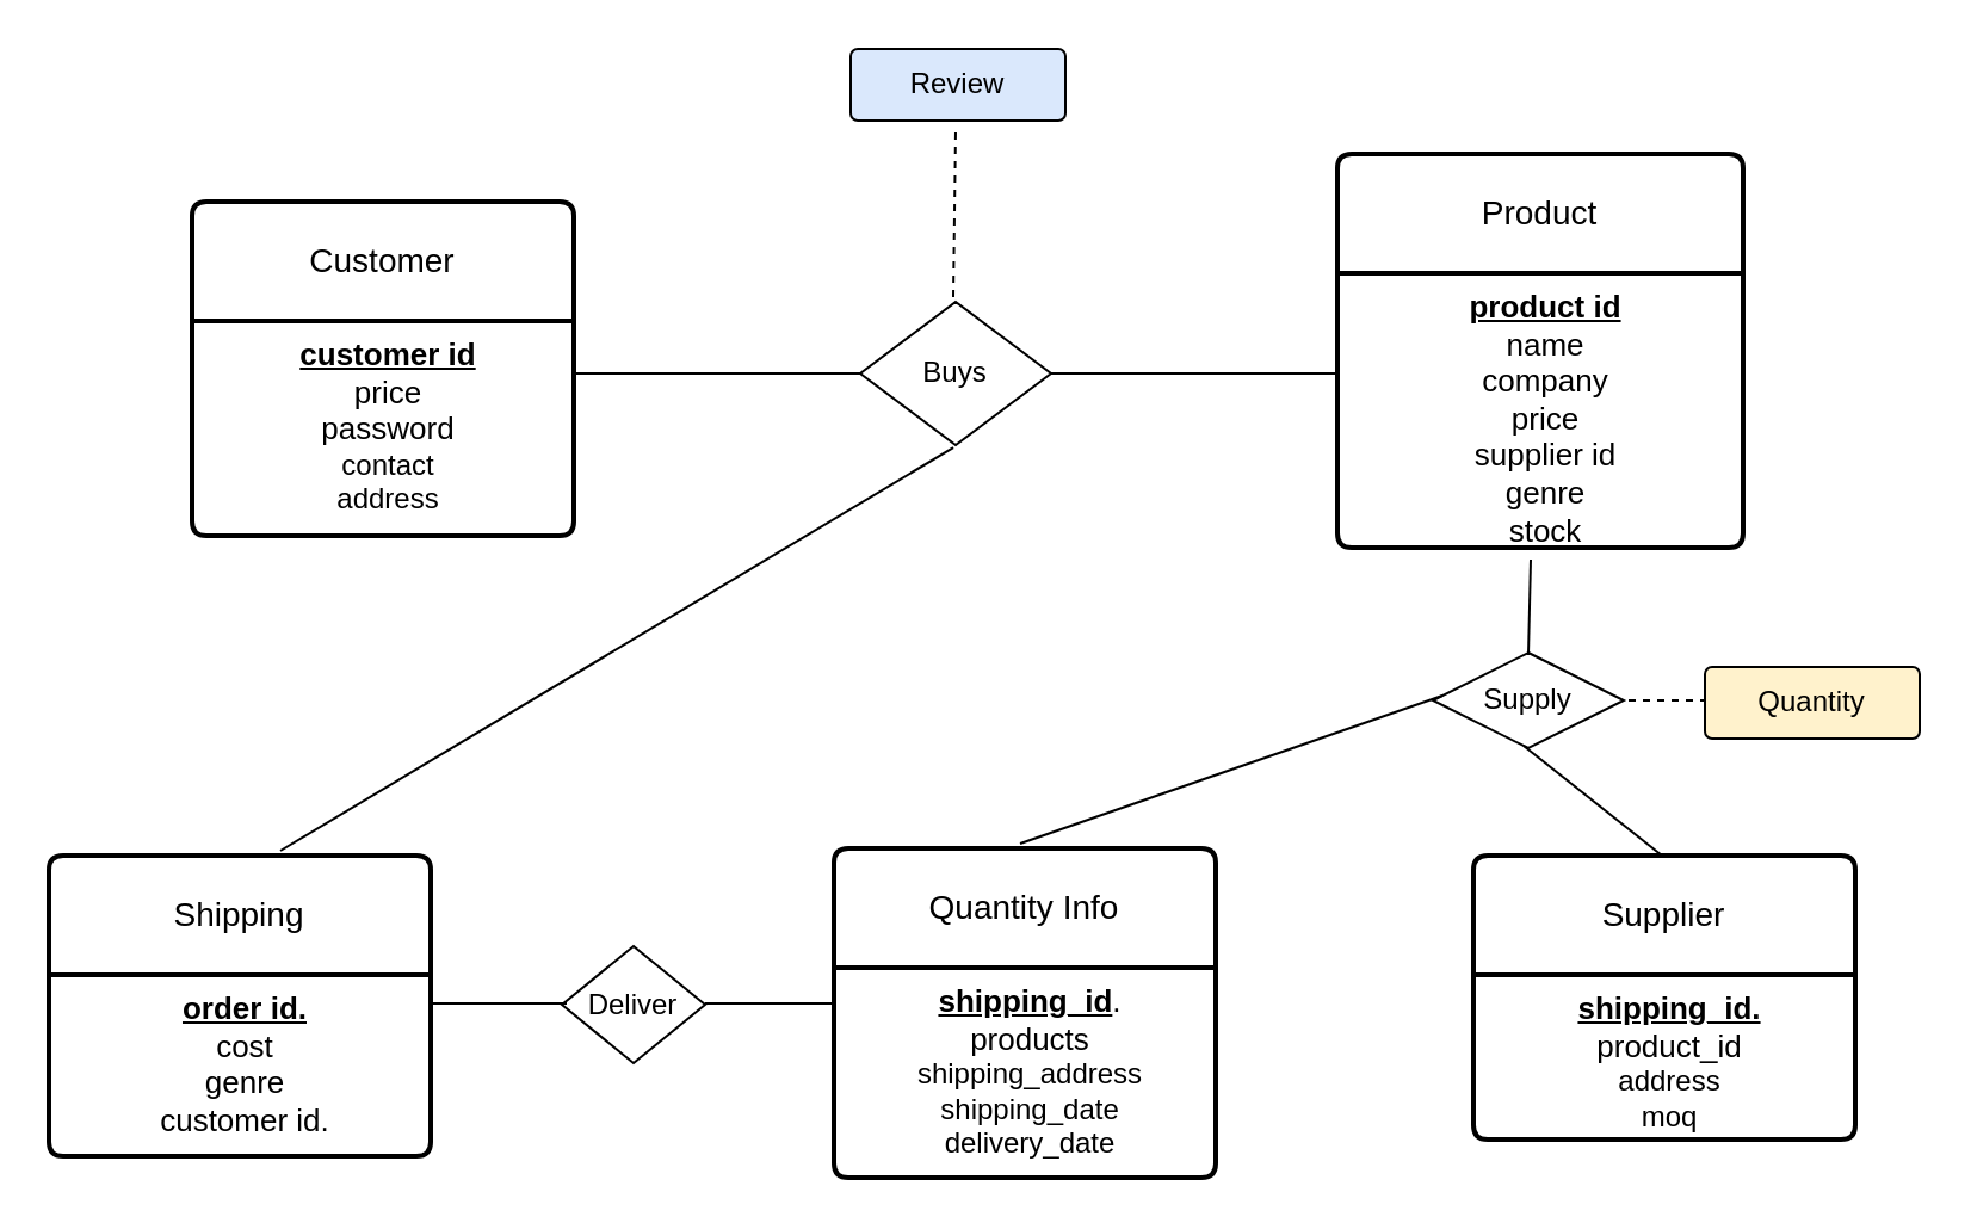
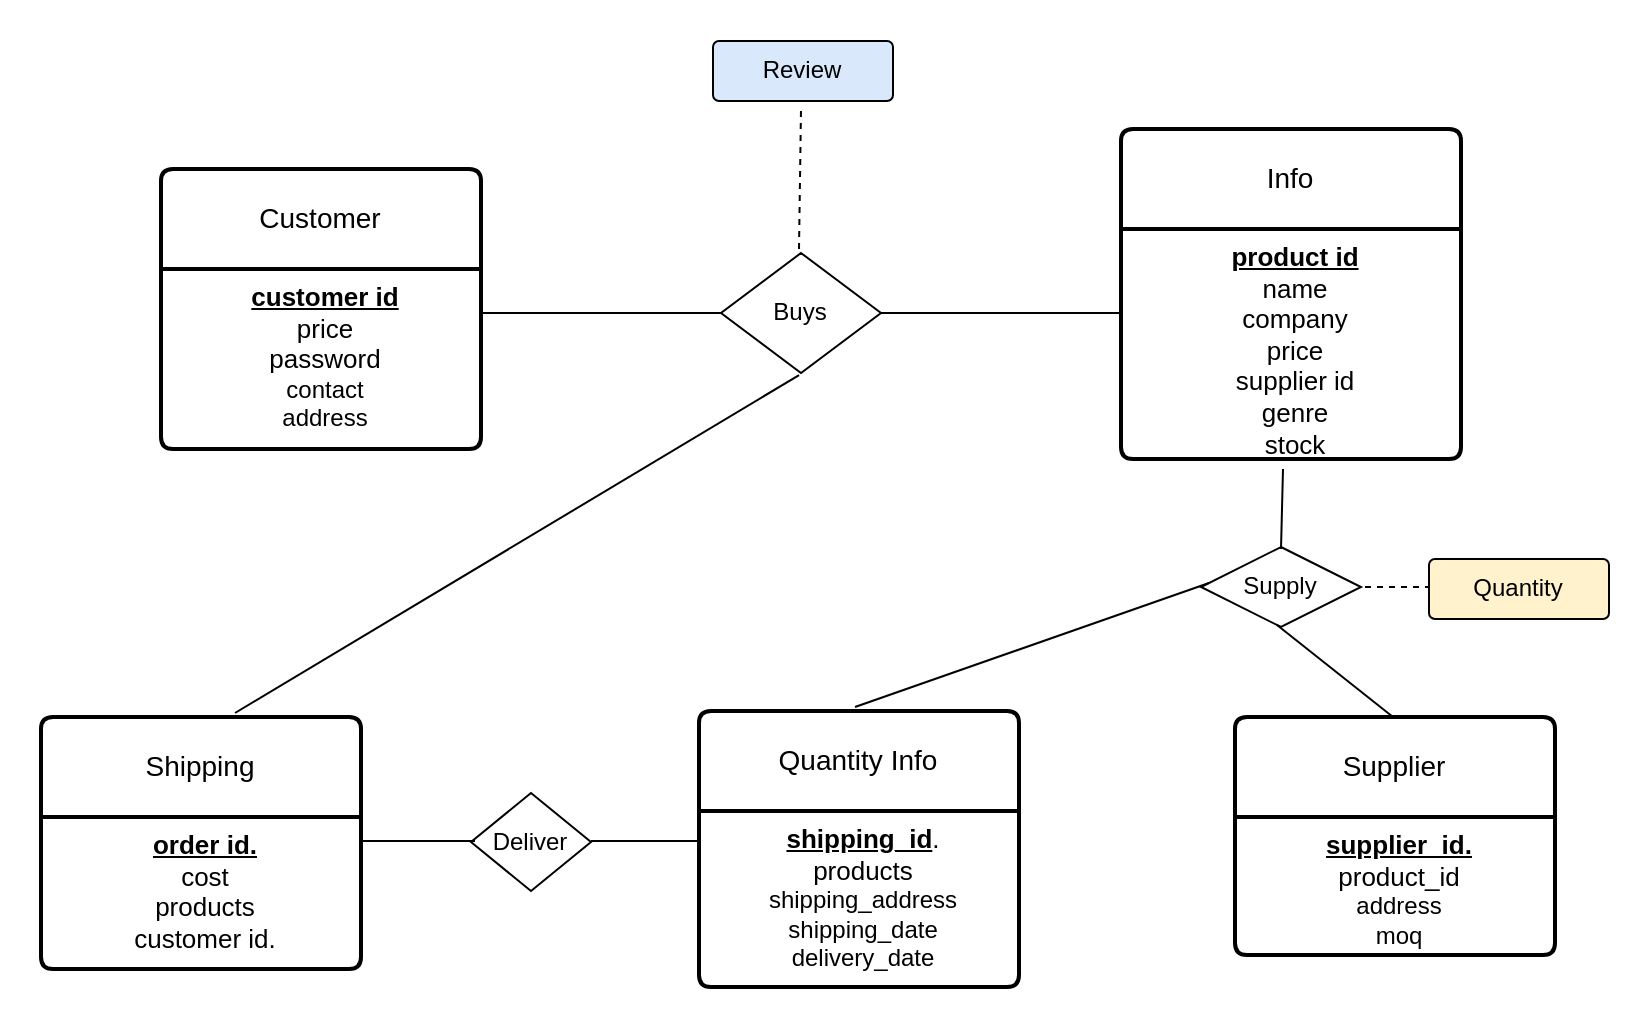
- <mxCell id="5" value="Product" style="swimlane;childLayout=stackLayout;horizontal=1;startSize=50;horizontalStack=0;rounded=1;fontSize=14;fontStyle=0;strokeWidth=2;resizeParent=0;resizeLast=1;shadow=0;dashed=0;align=center;arcSize=4;whiteSpace=wrap;html=1;" parent="1" vertex="1"><mxGeometry x="560" y="64" width="170" height="165" as="geometry" /></mxCell>
+ <mxCell id="5" value="Info" style="swimlane;childLayout=stackLayout;horizontal=1;startSize=50;horizontalStack=0;rounded=1;fontSize=14;fontStyle=0;strokeWidth=2;resizeParent=0;resizeLast=1;shadow=0;dashed=0;align=center;arcSize=4;whiteSpace=wrap;html=1;" parent="1" vertex="1"><mxGeometry x="560" y="64" width="170" height="165" as="geometry" /></mxCell>
- <mxCell id="10" value="&lt;div&gt;&lt;b style=&quot;font-size: 13px;&quot;&gt;&lt;u&gt;&lt;font style=&quot;font-size: 13px;&quot;&gt;order id.&lt;/font&gt;&lt;/u&gt;&lt;/b&gt;&lt;/div&gt;&lt;div&gt;&lt;span style=&quot;font-size: 13px;&quot;&gt;&lt;font style=&quot;font-size: 13px;&quot;&gt;cost&lt;br&gt;&lt;/font&gt;&lt;/span&gt;&lt;/div&gt;&lt;div&gt;&lt;span style=&quot;font-size: 13px;&quot;&gt;&lt;font style=&quot;font-size: 13px;&quot;&gt;genre&lt;br&gt;&lt;/font&gt;&lt;/span&gt;&lt;/div&gt;&lt;div style=&quot;font-size: 13px;&quot;&gt;customer id.&lt;/div&gt;" style="align=center;strokeColor=none;fillColor=none;spacingLeft=4;fontSize=12;verticalAlign=top;resizable=0;rotatable=0;part=1;html=1;" parent="9" vertex="1"><mxGeometry y="50" width="160" height="76" as="geometry" /></mxCell>
+ <mxCell id="10" value="&lt;div&gt;&lt;b style=&quot;font-size: 13px;&quot;&gt;&lt;u&gt;&lt;font style=&quot;font-size: 13px;&quot;&gt;order id.&lt;/font&gt;&lt;/u&gt;&lt;/b&gt;&lt;/div&gt;&lt;div&gt;&lt;span style=&quot;font-size: 13px;&quot;&gt;&lt;font style=&quot;font-size: 13px;&quot;&gt;cost&lt;br&gt;&lt;/font&gt;&lt;/span&gt;&lt;/div&gt;&lt;div&gt;&lt;span style=&quot;font-size: 13px;&quot;&gt;&lt;font style=&quot;font-size: 13px;&quot;&gt;products&lt;br&gt;&lt;/font&gt;&lt;/span&gt;&lt;/div&gt;&lt;div style=&quot;font-size: 13px;&quot;&gt;customer id.&lt;/div&gt;" style="align=center;strokeColor=none;fillColor=none;spacingLeft=4;fontSize=12;verticalAlign=top;resizable=0;rotatable=0;part=1;html=1;" parent="9" vertex="1"><mxGeometry y="50" width="160" height="76" as="geometry" /></mxCell>
- <mxCell id="14" value="&lt;b style=&quot;font-size: 13px;&quot;&gt;&lt;u&gt;&lt;font style=&quot;font-size: 13px;&quot;&gt;shipping_id.&lt;/font&gt;&lt;/u&gt;&lt;/b&gt;&lt;div style=&quot;font-size: 13px;&quot;&gt;product_id&lt;/div&gt;&lt;div&gt;address&lt;/div&gt;&lt;div&gt;moq&lt;/div&gt;" style="align=center;strokeColor=none;fillColor=none;spacingLeft=4;fontSize=12;verticalAlign=top;resizable=0;rotatable=0;part=1;html=1;" parent="13" vertex="1"><mxGeometry y="50" width="160" height="69" as="geometry" /></mxCell>
+ <mxCell id="14" value="&lt;b style=&quot;font-size: 13px;&quot;&gt;&lt;u&gt;&lt;font style=&quot;font-size: 13px;&quot;&gt;supplier_id.&lt;/font&gt;&lt;/u&gt;&lt;/b&gt;&lt;div style=&quot;font-size: 13px;&quot;&gt;product_id&lt;/div&gt;&lt;div&gt;address&lt;/div&gt;&lt;div&gt;moq&lt;/div&gt;" style="align=center;strokeColor=none;fillColor=none;spacingLeft=4;fontSize=12;verticalAlign=top;resizable=0;rotatable=0;part=1;html=1;" parent="13" vertex="1"><mxGeometry y="50" width="160" height="69" as="geometry" /></mxCell>
